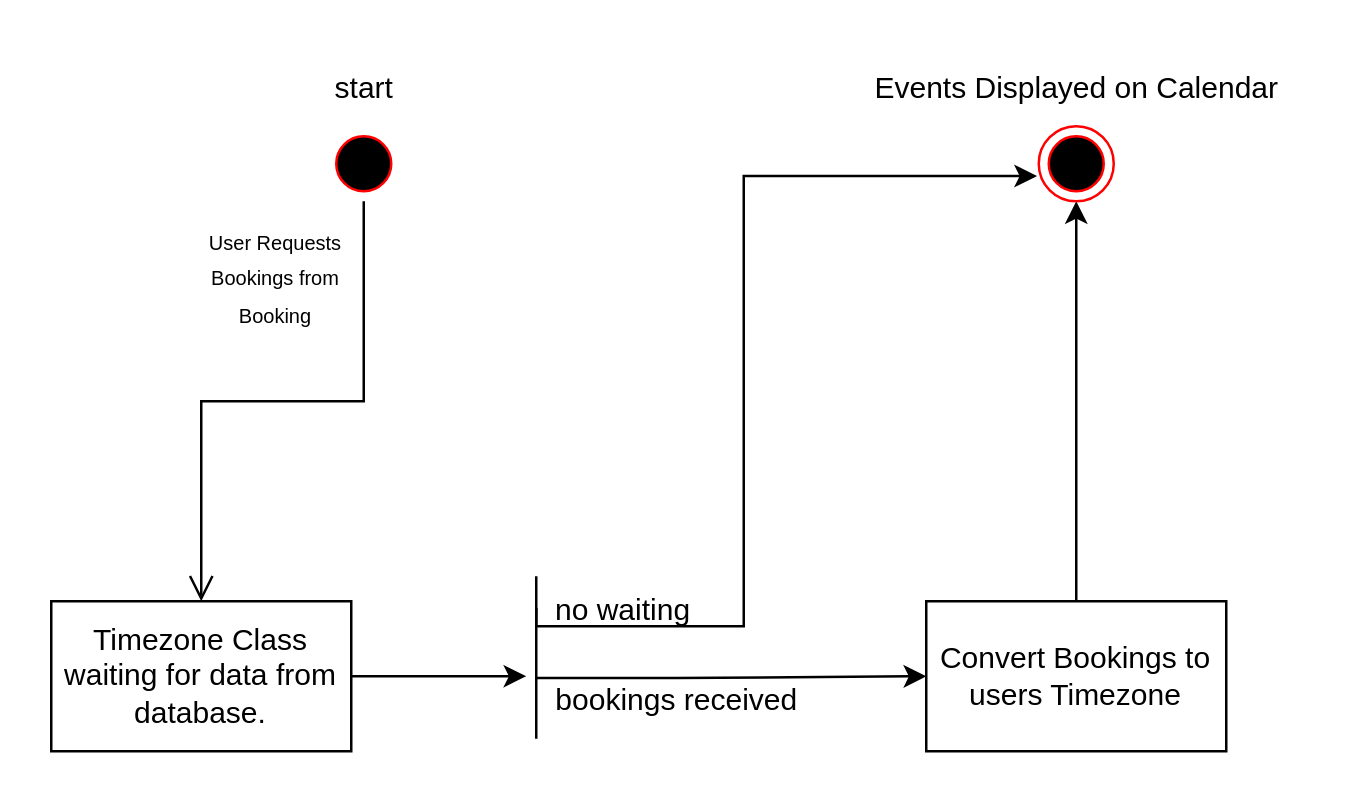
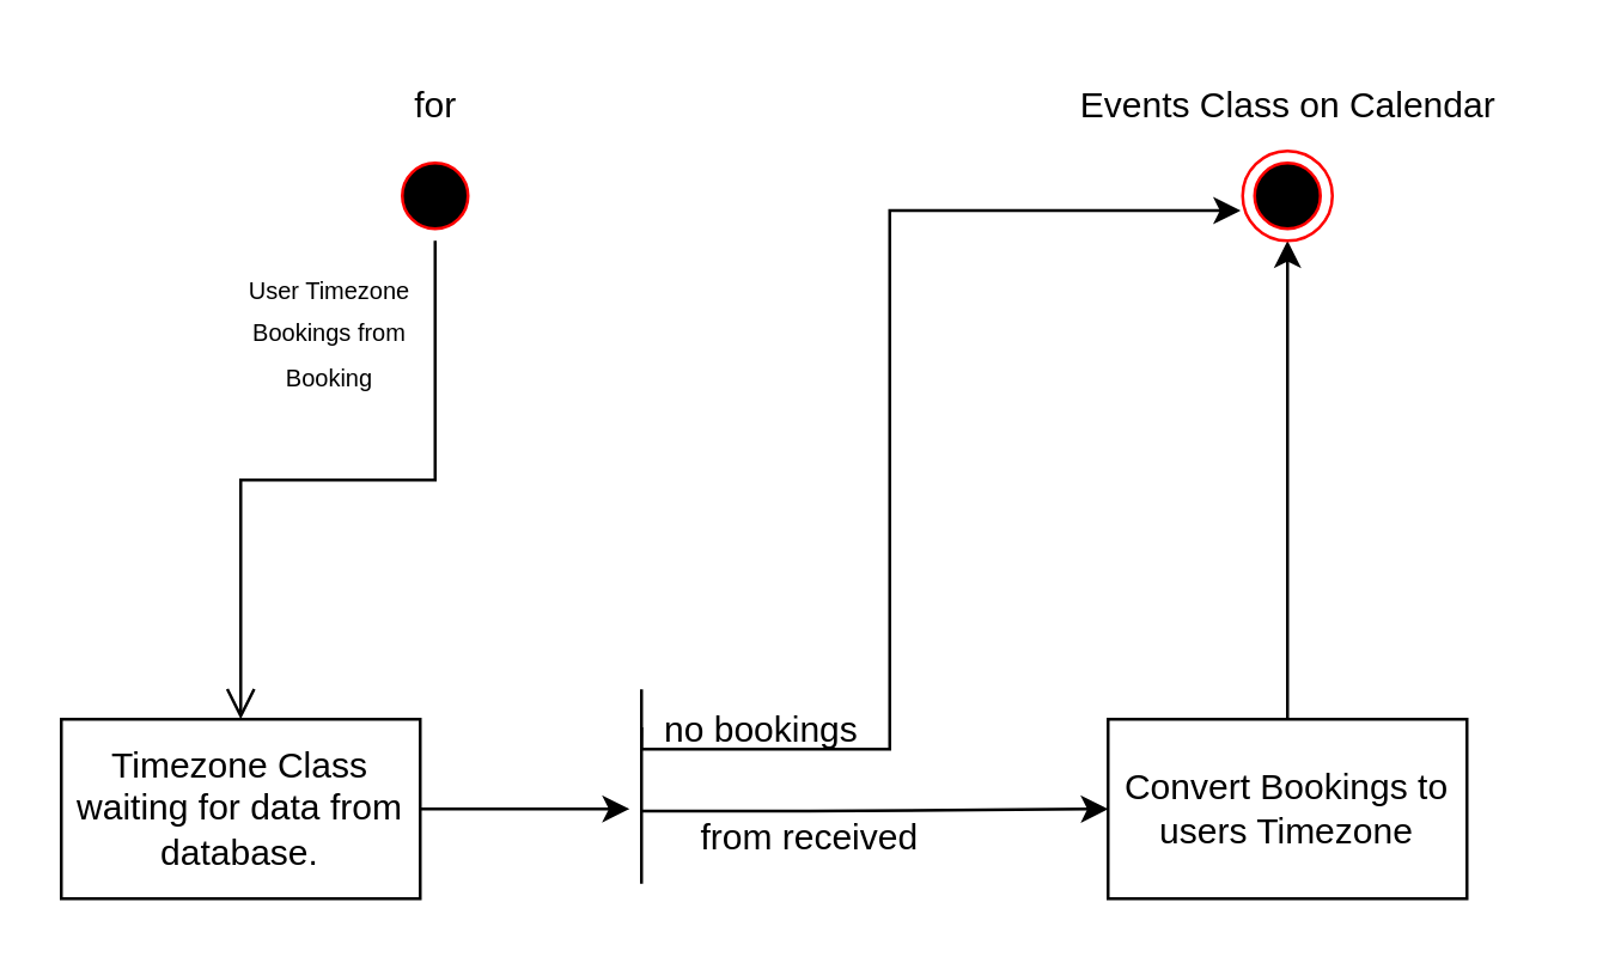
- <mxCell id="16" value="start" style="text;html=1;align=center;verticalAlign=middle;resizable=0;points=[];autosize=1;strokeColor=none;fillColor=none;" vertex="1" parent="1"><mxGeometry x="120" y="20" width="50" height="30" as="geometry" /></mxCell>
+ <mxCell id="16" value="for" style="text;html=1;align=center;verticalAlign=middle;resizable=0;points=[];autosize=1;strokeColor=none;fillColor=none;" vertex="1" parent="1"><mxGeometry x="120" y="20" width="50" height="30" as="geometry" /></mxCell>
- <mxCell id="15" value="Events Displayed on Calendar" style="text;html=1;align=center;verticalAlign=middle;resizable=0;points=[];autosize=1;strokeColor=none;fillColor=none;" vertex="1" parent="1"><mxGeometry x="340" y="20" width="180" height="30" as="geometry" /></mxCell>
+ <mxCell id="15" value="Events Class on Calendar" style="text;html=1;align=center;verticalAlign=middle;resizable=0;points=[];autosize=1;strokeColor=none;fillColor=none;" vertex="1" parent="1"><mxGeometry x="340" y="20" width="180" height="30" as="geometry" /></mxCell>
- <mxCell id="3" value="&lt;font style=&quot;font-size: 8px;&quot;&gt;User Requests Bookings from Booking&lt;/font&gt;" style="text;html=1;strokeColor=none;fillColor=none;align=center;verticalAlign=middle;whiteSpace=wrap;rounded=0;" vertex="1" parent="1"><mxGeometry x="80" y="90" width="60" height="40" as="geometry" /></mxCell>
+ <mxCell id="3" value="&lt;font style=&quot;font-size: 8px;&quot;&gt;User Timezone Bookings from Booking&lt;/font&gt;" style="text;html=1;strokeColor=none;fillColor=none;align=center;verticalAlign=middle;whiteSpace=wrap;rounded=0;" vertex="1" parent="1"><mxGeometry x="80" y="90" width="60" height="40" as="geometry" /></mxCell>
- <mxCell id="10" value="no waiting" style="text;whiteSpace=wrap;html=1;" vertex="1" parent="1"><mxGeometry x="220" y="230" width="100" height="40" as="geometry" /></mxCell>
+ <mxCell id="10" value="no bookings" style="text;whiteSpace=wrap;html=1;" vertex="1" parent="1"><mxGeometry x="220" y="230" width="100" height="40" as="geometry" /></mxCell>
- <mxCell id="9" value="bookings received" style="text;html=1;align=center;verticalAlign=middle;resizable=0;points=[];autosize=1;strokeColor=none;fillColor=none;" vertex="1" parent="1"><mxGeometry x="210" y="265" width="120" height="30" as="geometry" /></mxCell>
+ <mxCell id="9" value="from received" style="text;html=1;align=center;verticalAlign=middle;resizable=0;points=[];autosize=1;strokeColor=none;fillColor=none;" vertex="1" parent="1"><mxGeometry x="210" y="265" width="120" height="30" as="geometry" /></mxCell>
